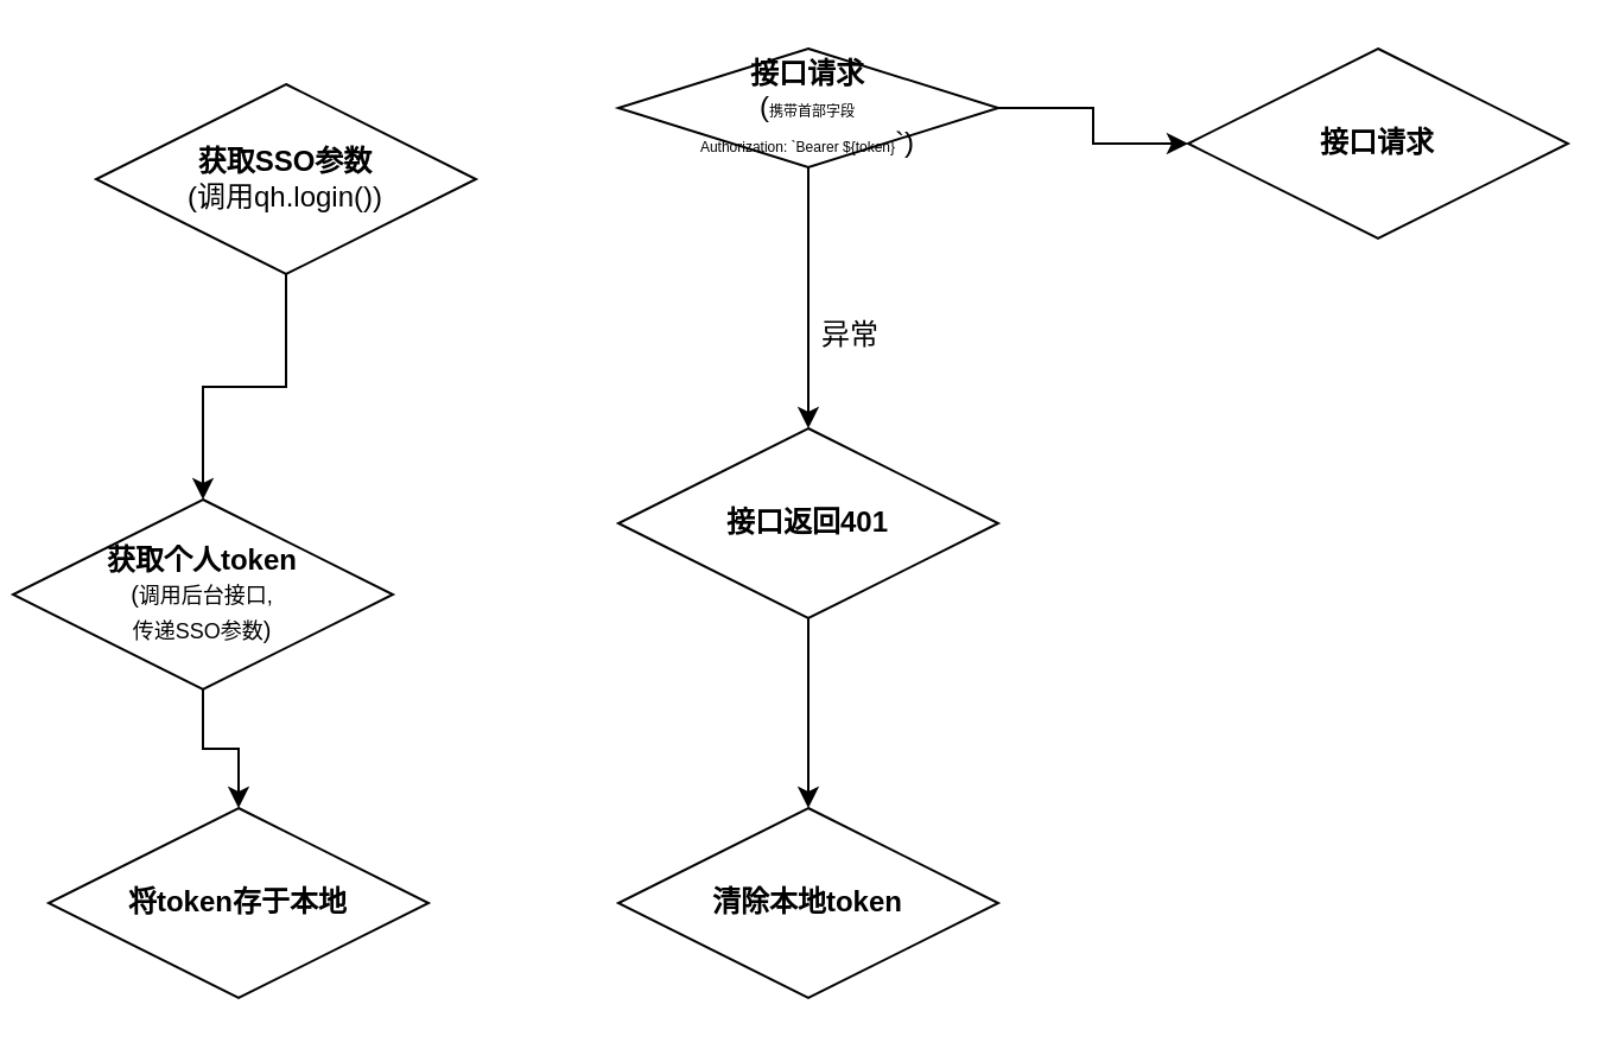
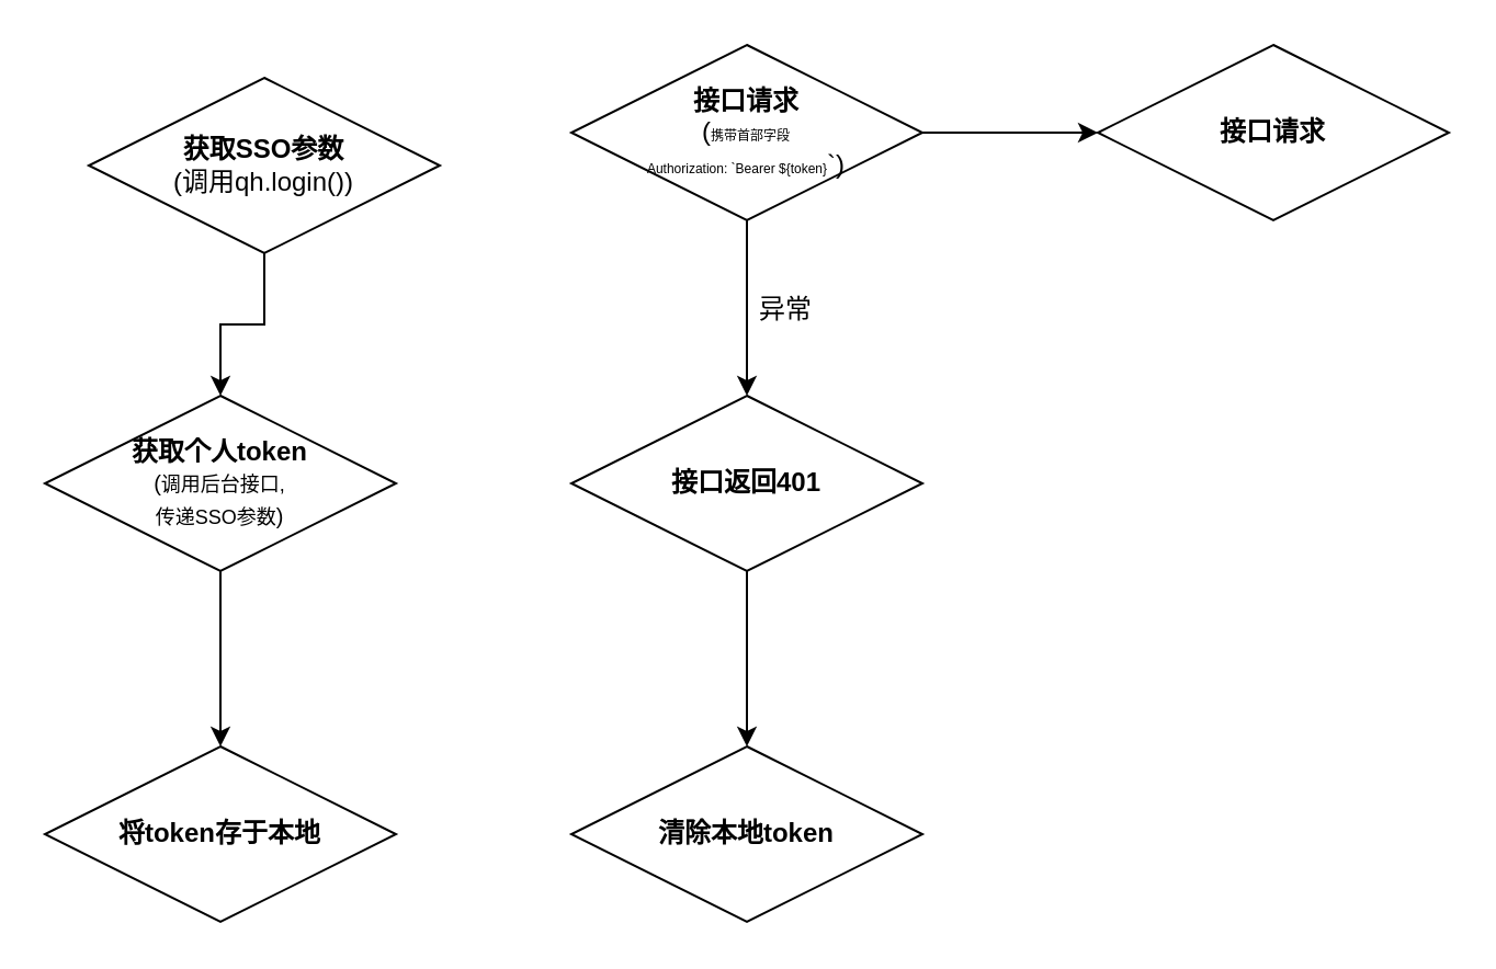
- <mxCell id="9" value="&lt;b&gt;接口请求&lt;br&gt;&lt;/b&gt;(&lt;font style=&quot;font-size: 6px&quot;&gt;&lt;font style=&quot;font-size: 6px&quot;&gt;携带首部字段&lt;br style=&quot;font-size: 6px&quot;&gt;Authorization: `Bearer ${token&lt;/font&gt;}&lt;/font&gt;`)" style="rhombus;whiteSpace=wrap;html=1;" vertex="1" parent="1"><mxGeometry x="260" y="20" width="160" height="50" as="geometry" /></mxCell>
+ <mxCell id="9" value="&lt;b&gt;接口请求&lt;br&gt;&lt;/b&gt;(&lt;font style=&quot;font-size: 6px&quot;&gt;&lt;font style=&quot;font-size: 6px&quot;&gt;携带首部字段&lt;br style=&quot;font-size: 6px&quot;&gt;Authorization: `Bearer ${token&lt;/font&gt;}&lt;/font&gt;`)" style="rhombus;whiteSpace=wrap;html=1;" vertex="1" parent="1"><mxGeometry x="260" y="20" width="160" height="80" as="geometry" /></mxCell>
- <mxCell id="5" value="&lt;b&gt;获取个人token&lt;br&gt;&lt;/b&gt;&lt;font style=&quot;font-size: 10px&quot;&gt;(&lt;/font&gt;&lt;font style=&quot;font-size: 9px&quot;&gt;调用后台接口, &lt;br&gt;传递SSO参数&lt;/font&gt;&lt;font style=&quot;font-size: 10px&quot;&gt;)&lt;/font&gt;" style="rhombus;whiteSpace=wrap;html=1;" vertex="1" parent="1"><mxGeometry x="5" y="210" width="160" height="80" as="geometry" /></mxCell>
+ <mxCell id="5" value="&lt;b&gt;获取个人token&lt;br&gt;&lt;/b&gt;&lt;font style=&quot;font-size: 10px&quot;&gt;(&lt;/font&gt;&lt;font style=&quot;font-size: 9px&quot;&gt;调用后台接口, &lt;br&gt;传递SSO参数&lt;/font&gt;&lt;font style=&quot;font-size: 10px&quot;&gt;)&lt;/font&gt;" style="rhombus;whiteSpace=wrap;html=1;" vertex="1" parent="1"><mxGeometry x="20" y="180" width="160" height="80" as="geometry" /></mxCell>
